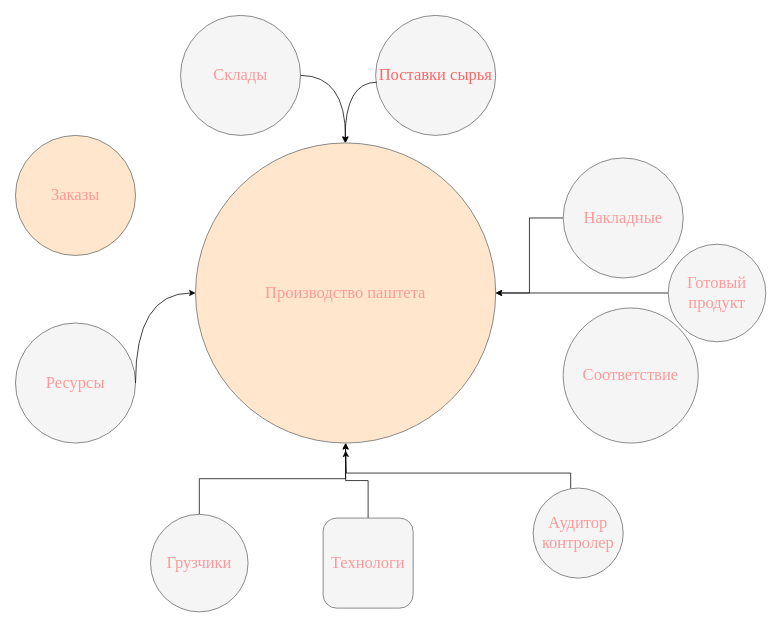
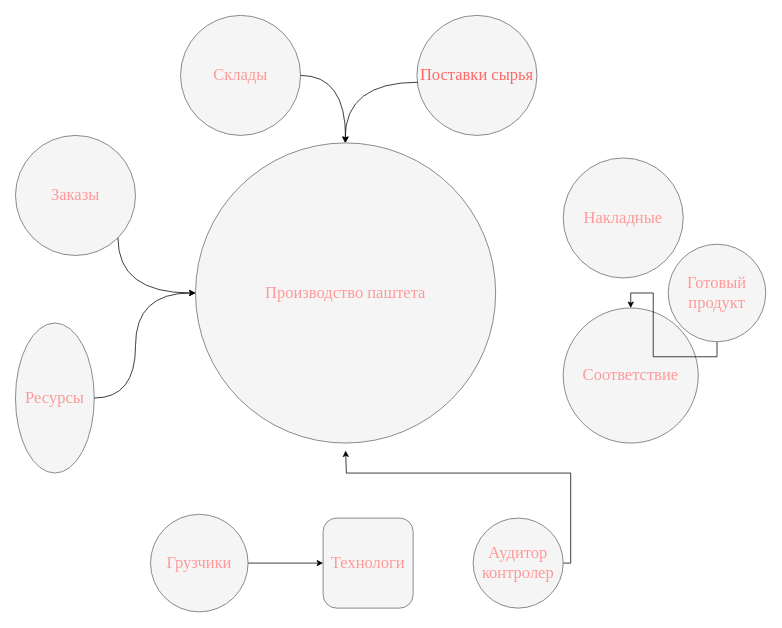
- <mxCell id="3" value="Поставки сырья" style="ellipse;whiteSpace=wrap;html=1;rounded=0;shadow=0;dashed=0;comic=0;fontFamily=Verdana;fontSize=22;fontColor=#FF6666;fillColor=#f5f5f5;strokeColor=#666666;" parent="1" vertex="1"><mxGeometry x="500" y="20" width="160" height="160" as="geometry" /></mxCell>
+ <mxCell id="3" value="Поставки сырья" style="ellipse;whiteSpace=wrap;html=1;rounded=0;shadow=0;dashed=0;comic=0;fontFamily=Verdana;fontSize=22;fontColor=#FF6666;fillColor=#f5f5f5;strokeColor=#666666;" parent="1" vertex="1"><mxGeometry x="555" y="20" width="160" height="160" as="geometry" /></mxCell>
- <mxCell id="9" value="Заказы" style="ellipse;whiteSpace=wrap;html=1;rounded=0;shadow=0;dashed=0;comic=0;fontFamily=Verdana;fontSize=22;fontColor=#FF9999;fillColor=#ffe6cc;strokeColor=#666666;" parent="1" vertex="1"><mxGeometry x="20" y="180" width="160" height="160" as="geometry" /></mxCell>
+ <mxCell id="9" value="Заказы" style="ellipse;whiteSpace=wrap;html=1;rounded=0;shadow=0;dashed=0;comic=0;fontFamily=Verdana;fontSize=22;fontColor=#FF9999;fillColor=#f5f5f5;strokeColor=#666666;" parent="1" vertex="1"><mxGeometry x="20" y="180" width="160" height="160" as="geometry" /></mxCell>
- <mxCell id="6" style="edgeStyle=orthogonalEdgeStyle;rounded=0;orthogonalLoop=1;jettySize=auto;html=1;" edge="1" parent="1" source="7" target="2"><mxGeometry relative="1" as="geometry" /></mxCell>
+ <mxCell id="16" value="" style="curved=1;endArrow=classic;html=1;rounded=0;edgeStyle=orthogonalEdgeStyle;exitX=1;exitY=1;exitDx=0;exitDy=0;entryX=0;entryY=0.5;entryDx=0;entryDy=0;" edge="1" parent="1" source="9" target="2"><mxGeometry width="50" height="50" relative="1" as="geometry"><mxPoint x="410" y="420" as="sourcePoint" /><mxPoint x="460" y="370" as="targetPoint" /><Array as="points"><mxPoint x="157" y="390" /></Array></mxGeometry></mxCell>
- <mxCell id="2" value="Производство паштета" style="ellipse;whiteSpace=wrap;html=1;rounded=0;shadow=0;dashed=0;comic=0;fontFamily=Verdana;fontSize=22;fontColor=#FF9999;fillColor=#ffe6cc;strokeColor=#666666;" parent="1" vertex="1"><mxGeometry x="260" y="190" width="400" height="400" as="geometry" /></mxCell>
+ <mxCell id="2" value="Производство паштета" style="ellipse;whiteSpace=wrap;html=1;rounded=0;shadow=0;dashed=0;comic=0;fontFamily=Verdana;fontSize=22;fontColor=#FF9999;fillColor=#f5f5f5;strokeColor=#666666;" parent="1" vertex="1"><mxGeometry x="260" y="190" width="400" height="400" as="geometry" /></mxCell>
- <mxCell id="20" style="edgeStyle=orthogonalEdgeStyle;rounded=0;orthogonalLoop=1;jettySize=auto;html=1;entryX=1;entryY=0.5;entryDx=0;entryDy=0;" edge="1" parent="1" source="21" target="2"><mxGeometry relative="1" as="geometry" /></mxCell>
+ <mxCell id="20" style="edgeStyle=orthogonalEdgeStyle;rounded=0;orthogonalLoop=1;jettySize=auto;html=1;" edge="1" parent="1" source="21" target="10"><mxGeometry relative="1" as="geometry" /></mxCell>
- <mxCell id="8" value="Ресурсы" style="ellipse;whiteSpace=wrap;html=1;rounded=0;shadow=0;dashed=0;comic=0;fontFamily=Verdana;fontSize=22;fontColor=#FF9999;fillColor=#f5f5f5;strokeColor=#666666;" parent="1" vertex="1"><mxGeometry x="20" y="430" width="160" height="160" as="geometry" /></mxCell>
+ <mxCell id="8" value="Ресурсы" style="ellipse;whiteSpace=wrap;html=1;rounded=0;shadow=0;dashed=0;comic=0;fontFamily=Verdana;fontSize=22;fontColor=#FF9999;fillColor=#f5f5f5;strokeColor=#666666;" parent="1" vertex="1"><mxGeometry x="20" y="430" width="105" height="200" as="geometry" /></mxCell>
- <mxCell id="13" style="edgeStyle=orthogonalEdgeStyle;rounded=0;orthogonalLoop=1;jettySize=auto;html=1;" edge="1" parent="1" source="14" target="2"><mxGeometry relative="1" as="geometry" /></mxCell>
+ <mxCell id="13" style="edgeStyle=orthogonalEdgeStyle;rounded=0;orthogonalLoop=1;jettySize=auto;html=1;" edge="1" parent="1" source="14" target="12"><mxGeometry relative="1" as="geometry" /></mxCell>
- <mxCell id="11" style="edgeStyle=orthogonalEdgeStyle;rounded=0;orthogonalLoop=1;jettySize=auto;html=1;exitX=0.5;exitY=0;exitDx=0;exitDy=0;entryX=0.5;entryY=1;entryDx=0;entryDy=0;" edge="1" parent="1" source="12" target="2"><mxGeometry relative="1" as="geometry" /></mxCell>
- <mxCell id="5" value="Аудитор контролер" style="ellipse;whiteSpace=wrap;html=1;rounded=0;shadow=0;dashed=0;comic=0;fontFamily=Verdana;fontSize=22;fontColor=#FF9999;fillColor=#f5f5f5;strokeColor=#666666;" parent="1" vertex="1"><mxGeometry x="710" y="650" width="120" height="120" as="geometry" /></mxCell>
+ <mxCell id="5" value="Аудитор контролер" style="ellipse;whiteSpace=wrap;html=1;rounded=0;shadow=0;dashed=0;comic=0;fontFamily=Verdana;fontSize=22;fontColor=#FF9999;fillColor=#f5f5f5;strokeColor=#666666;" parent="1" vertex="1"><mxGeometry x="630" y="690" width="120" height="120" as="geometry" /></mxCell>
